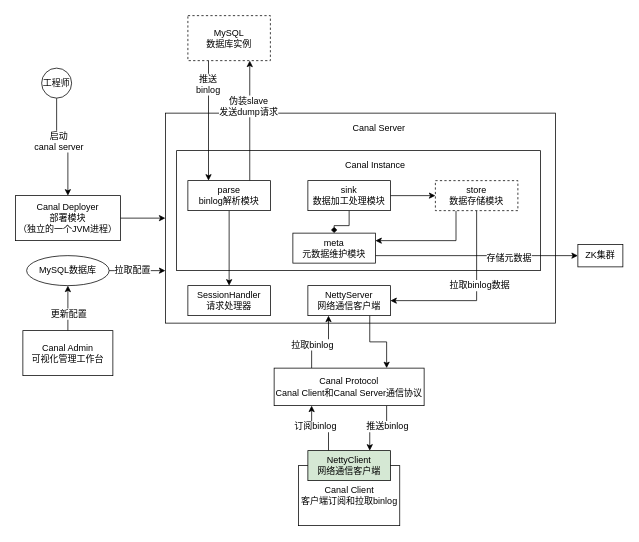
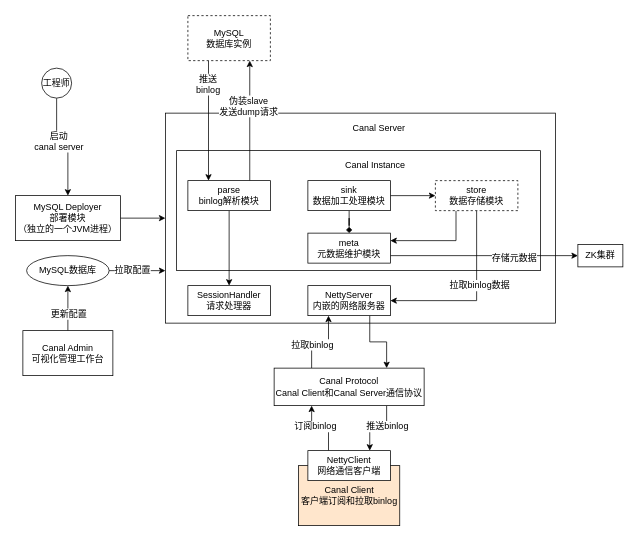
- <mxCell id="26" value="Canal Deployer&lt;br&gt;部署模块&lt;br&gt;（独立的一个JVM进程）" style="rounded=0;whiteSpace=wrap;html=1;" vertex="1" parent="1"><mxGeometry y="260" width="140" height="60" as="geometry" x="20" /></mxCell>
+ <mxCell id="26" value="MySQL Deployer&lt;br&gt;部署模块&lt;br&gt;（独立的一个JVM进程）" style="rounded=0;whiteSpace=wrap;html=1;" vertex="1" parent="1"><mxGeometry y="260" width="140" height="60" as="geometry" x="20" /></mxCell>
- <mxCell id="19" value="meta&lt;br&gt;元数据维护模块" style="rounded=0;whiteSpace=wrap;html=1;" vertex="1" parent="1"><mxGeometry x="390" y="310" width="110" height="40" as="geometry" /></mxCell>
+ <mxCell id="19" value="meta&lt;br&gt;元数据维护模块" style="rounded=0;whiteSpace=wrap;html=1;" vertex="1" parent="1"><mxGeometry x="410" y="310" width="110" height="40" as="geometry" /></mxCell>
- <mxCell id="21" value="NettyServer&lt;br&gt;网络通信客户端" style="rounded=0;whiteSpace=wrap;html=1;" vertex="1" parent="1"><mxGeometry x="410" y="380" width="110" height="40" as="geometry" /></mxCell>
+ <mxCell id="21" value="NettyServer&lt;br&gt;内嵌的网络服务器" style="rounded=0;whiteSpace=wrap;html=1;" vertex="1" parent="1"><mxGeometry x="410" y="380" width="110" height="40" as="geometry" /></mxCell>
- <mxCell id="46" value="NettyClient&lt;br&gt;网络通信客户端" style="rounded=0;whiteSpace=wrap;html=1;fillColor=#d5e8d4;" vertex="1" parent="1"><mxGeometry x="410" y="600" width="110" height="40" as="geometry" /></mxCell>
+ <mxCell id="46" value="NettyClient&lt;br&gt;网络通信客户端" style="rounded=0;whiteSpace=wrap;html=1;" vertex="1" parent="1"><mxGeometry x="410" y="600" width="110" height="40" as="geometry" /></mxCell>
- <mxCell id="43" value="Canal Client&lt;br&gt;客户端订阅和拉取binlog" style="rounded=0;whiteSpace=wrap;html=1;" vertex="1" parent="1"><mxGeometry x="397.5" y="620" width="135" height="80" as="geometry" /></mxCell>
+ <mxCell id="43" value="Canal Client&lt;br&gt;客户端订阅和拉取binlog" style="rounded=0;whiteSpace=wrap;html=1;fillColor=#ffe6cc;" vertex="1" parent="1"><mxGeometry x="397.5" y="620" width="135" height="80" as="geometry" /></mxCell>
